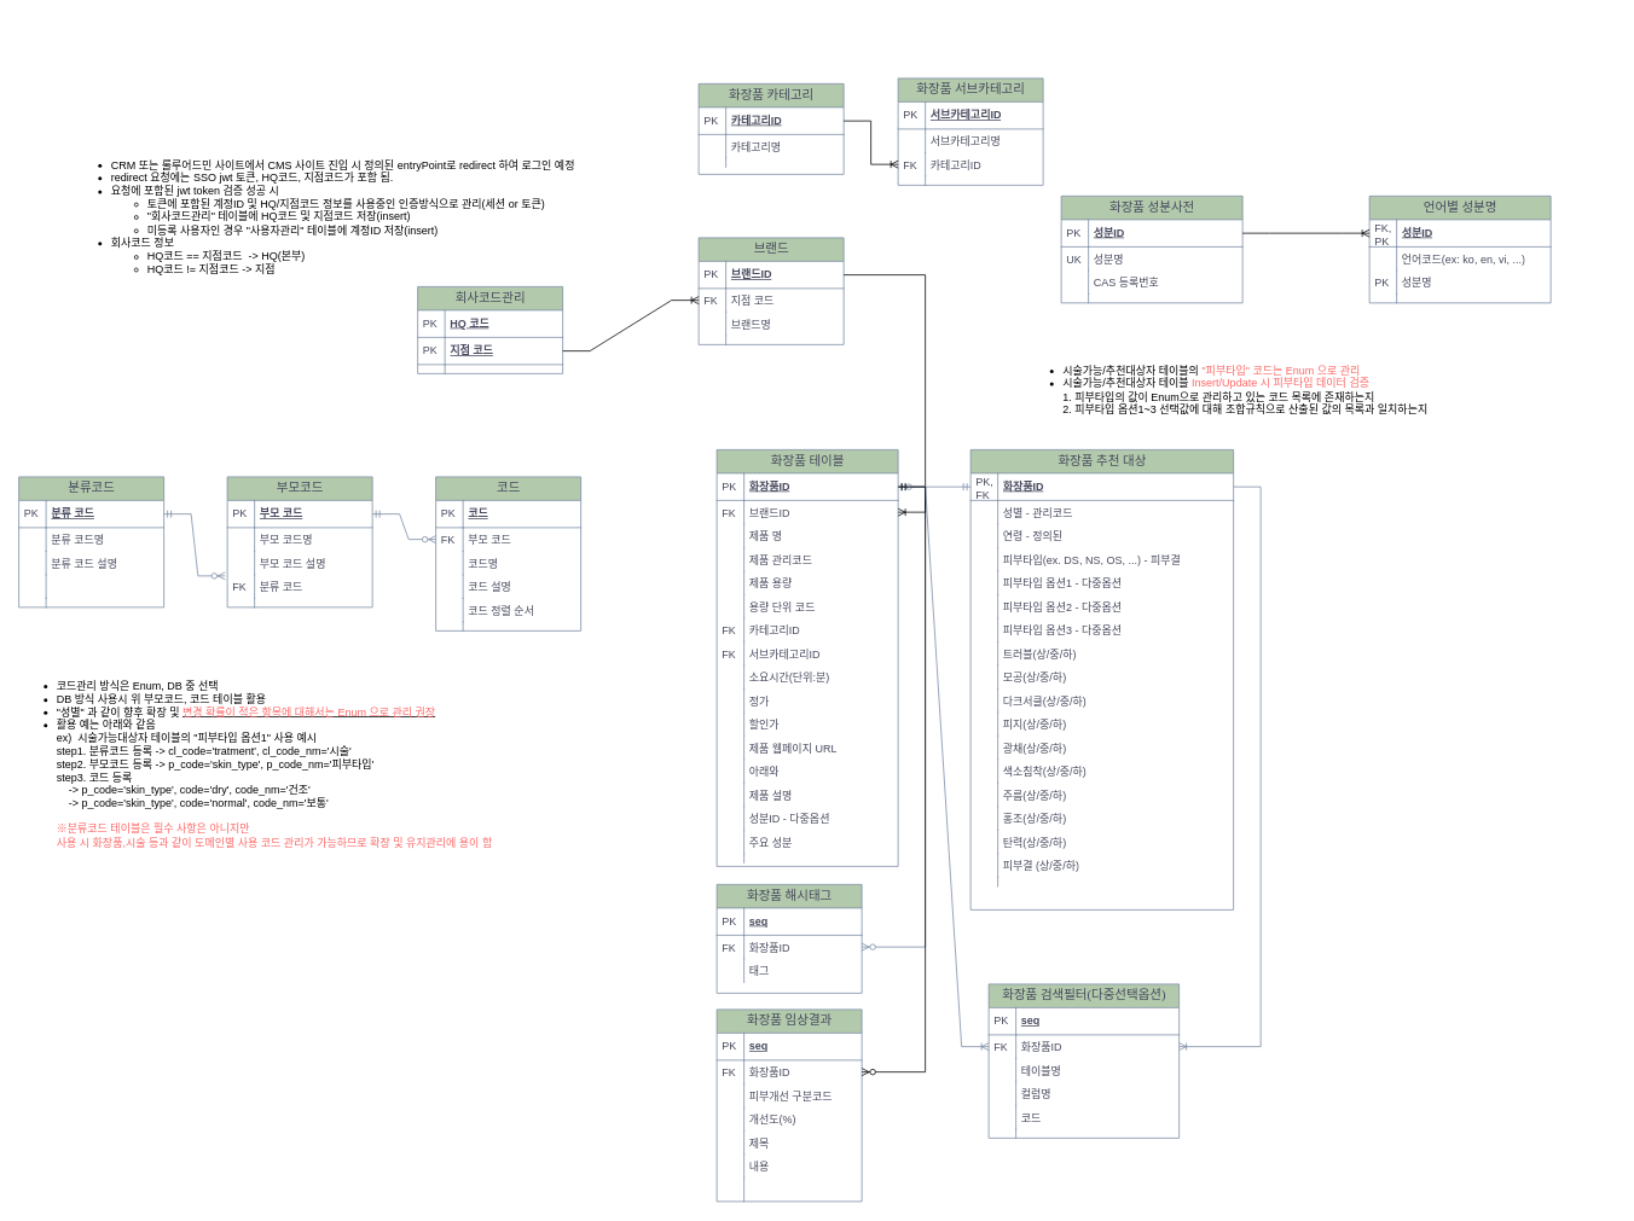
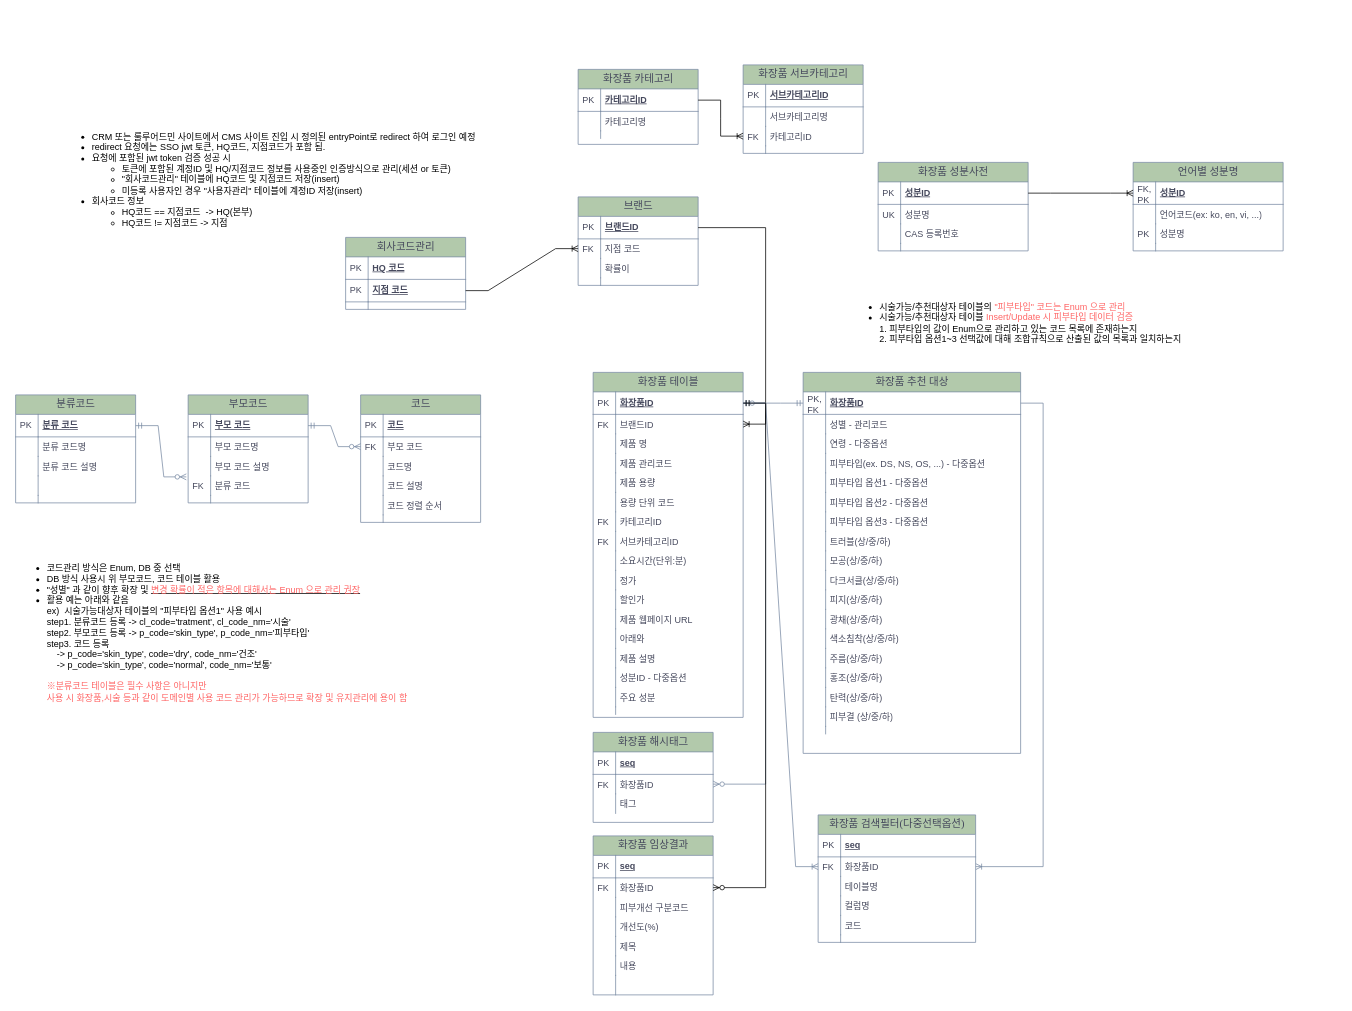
- <mxCell id="106" value="브랜드명" style="shape=partialRectangle;top=0;left=0;right=0;bottom=0;html=1;align=left;verticalAlign=top;fillColor=none;spacingLeft=34;spacingRight=4;whiteSpace=wrap;overflow=hidden;rotatable=0;points=[[0,0.5],[1,0.5]];portConstraint=eastwest;dropTarget=0;labelBackgroundColor=none;strokeColor=#788AA3;fontColor=#46495D;" parent="101" vertex="1"><mxGeometry y="82" width="160" height="26" as="geometry" /></mxCell>
+ <mxCell id="106" value="확률이" style="shape=partialRectangle;top=0;left=0;right=0;bottom=0;html=1;align=left;verticalAlign=top;fillColor=none;spacingLeft=34;spacingRight=4;whiteSpace=wrap;overflow=hidden;rotatable=0;points=[[0,0.5],[1,0.5]];portConstraint=eastwest;dropTarget=0;labelBackgroundColor=none;strokeColor=#788AA3;fontColor=#46495D;" parent="101" vertex="1"><mxGeometry y="82" width="160" height="26" as="geometry" /></mxCell>
- <mxCell id="125" value="연령 - 정의된" style="shape=partialRectangle;top=0;left=0;right=0;bottom=0;html=1;align=left;verticalAlign=top;fillColor=none;spacingLeft=34;spacingRight=4;whiteSpace=wrap;overflow=hidden;rotatable=0;points=[[0,0.5],[1,0.5]];portConstraint=eastwest;dropTarget=0;labelBackgroundColor=none;strokeColor=#788AA3;fontColor=#46495D;" parent="120" vertex="1"><mxGeometry y="82" width="290" height="26" as="geometry" /></mxCell>
+ <mxCell id="125" value="연령 - 다중옵션" style="shape=partialRectangle;top=0;left=0;right=0;bottom=0;html=1;align=left;verticalAlign=top;fillColor=none;spacingLeft=34;spacingRight=4;whiteSpace=wrap;overflow=hidden;rotatable=0;points=[[0,0.5],[1,0.5]];portConstraint=eastwest;dropTarget=0;labelBackgroundColor=none;strokeColor=#788AA3;fontColor=#46495D;" parent="120" vertex="1"><mxGeometry y="82" width="290" height="26" as="geometry" /></mxCell>
- <mxCell id="127" value="피부타입(ex. DS, NS, OS, ...) - 피부결" style="shape=partialRectangle;top=0;left=0;right=0;bottom=0;html=1;align=left;verticalAlign=top;fillColor=none;spacingLeft=34;spacingRight=4;whiteSpace=wrap;overflow=hidden;rotatable=0;points=[[0,0.5],[1,0.5]];portConstraint=eastwest;dropTarget=0;labelBackgroundColor=none;strokeColor=#788AA3;fontColor=#46495D;" vertex="1" parent="120"><mxGeometry y="108" width="290" height="26" as="geometry" /></mxCell>
+ <mxCell id="127" value="피부타입(ex. DS, NS, OS, ...) - 다중옵션" style="shape=partialRectangle;top=0;left=0;right=0;bottom=0;html=1;align=left;verticalAlign=top;fillColor=none;spacingLeft=34;spacingRight=4;whiteSpace=wrap;overflow=hidden;rotatable=0;points=[[0,0.5],[1,0.5]];portConstraint=eastwest;dropTarget=0;labelBackgroundColor=none;strokeColor=#788AA3;fontColor=#46495D;" vertex="1" parent="120"><mxGeometry y="108" width="290" height="26" as="geometry" /></mxCell>
